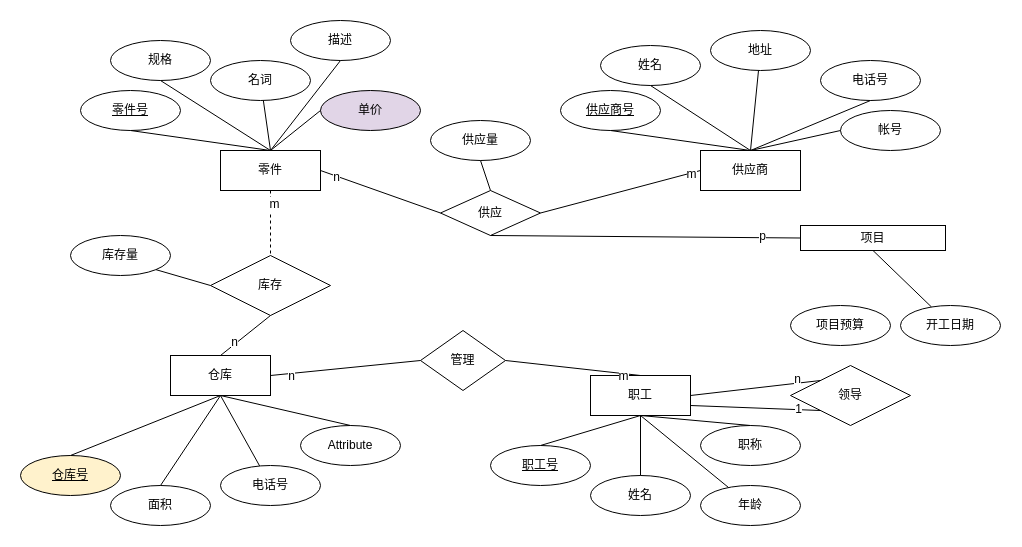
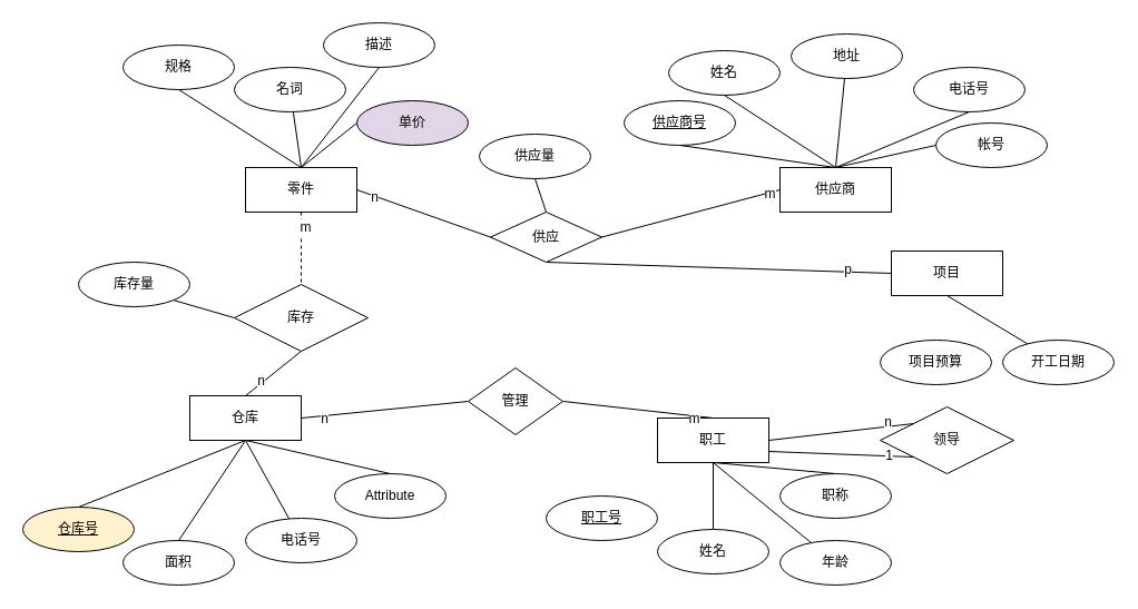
- <mxCell id="3" value="零件号" style="ellipse;whiteSpace=wrap;html=1;align=center;fontStyle=4" vertex="1" parent="1"><mxGeometry x="80" y="90" width="100" height="40" as="geometry" /></mxCell>
- <mxCell id="4" value="" style="endArrow=none;html=1;rounded=0;entryX=0.5;entryY=0;entryDx=0;entryDy=0;exitX=0.5;exitY=1;exitDx=0;exitDy=0;" edge="1" parent="1" source="3" target="2"><mxGeometry relative="1" as="geometry"><mxPoint x="120" y="149" as="sourcePoint" /><mxPoint x="280" y="149" as="targetPoint" /></mxGeometry></mxCell>
- <mxCell id="20" value="项目" style="whiteSpace=wrap;html=1;align=center;" vertex="1" parent="1"><mxGeometry x="800" y="225" width="145" height="25" as="geometry" /></mxCell>
+ <mxCell id="20" value="项目" style="whiteSpace=wrap;html=1;align=center;" vertex="1" parent="1"><mxGeometry x="800" y="225" width="100" height="40" as="geometry" /></mxCell>
- <mxCell id="39" value="" style="endArrow=none;html=1;rounded=0;entryX=0.5;entryY=1;entryDx=0;entryDy=0;exitX=0.5;exitY=0;exitDx=0;exitDy=0;" edge="1" parent="1" source="36" target="33"><mxGeometry relative="1" as="geometry"><mxPoint x="670" y="395" as="sourcePoint" /><mxPoint x="810" y="415" as="targetPoint" /></mxGeometry></mxCell>
